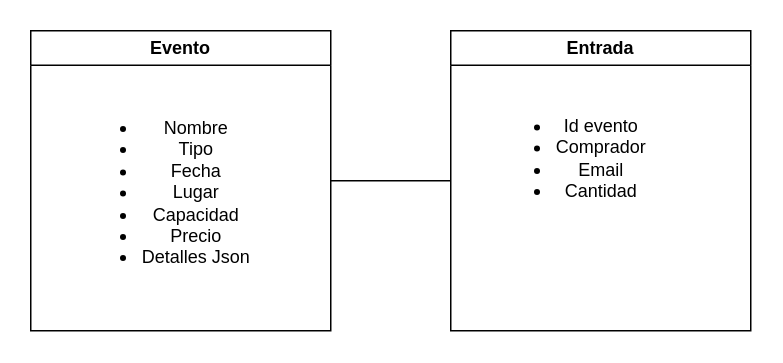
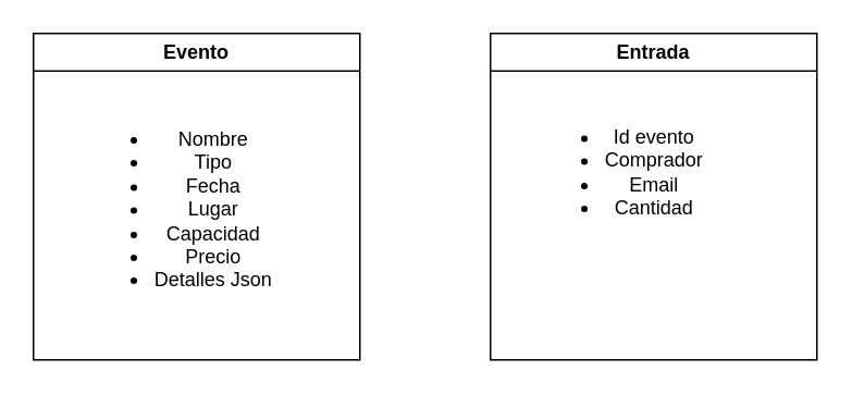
- <mxCell id="6" value="" style="endArrow=none;html=1;rounded=0;entryX=0;entryY=0.5;entryDx=0;entryDy=0;exitX=1;exitY=0.5;exitDx=0;exitDy=0;" edge="1" parent="1" source="2" target="4"><mxGeometry width="50" height="50" relative="1" as="geometry"><mxPoint x="190" y="190" as="sourcePoint" /><mxPoint x="240" y="140" as="targetPoint" /></mxGeometry></mxCell>
